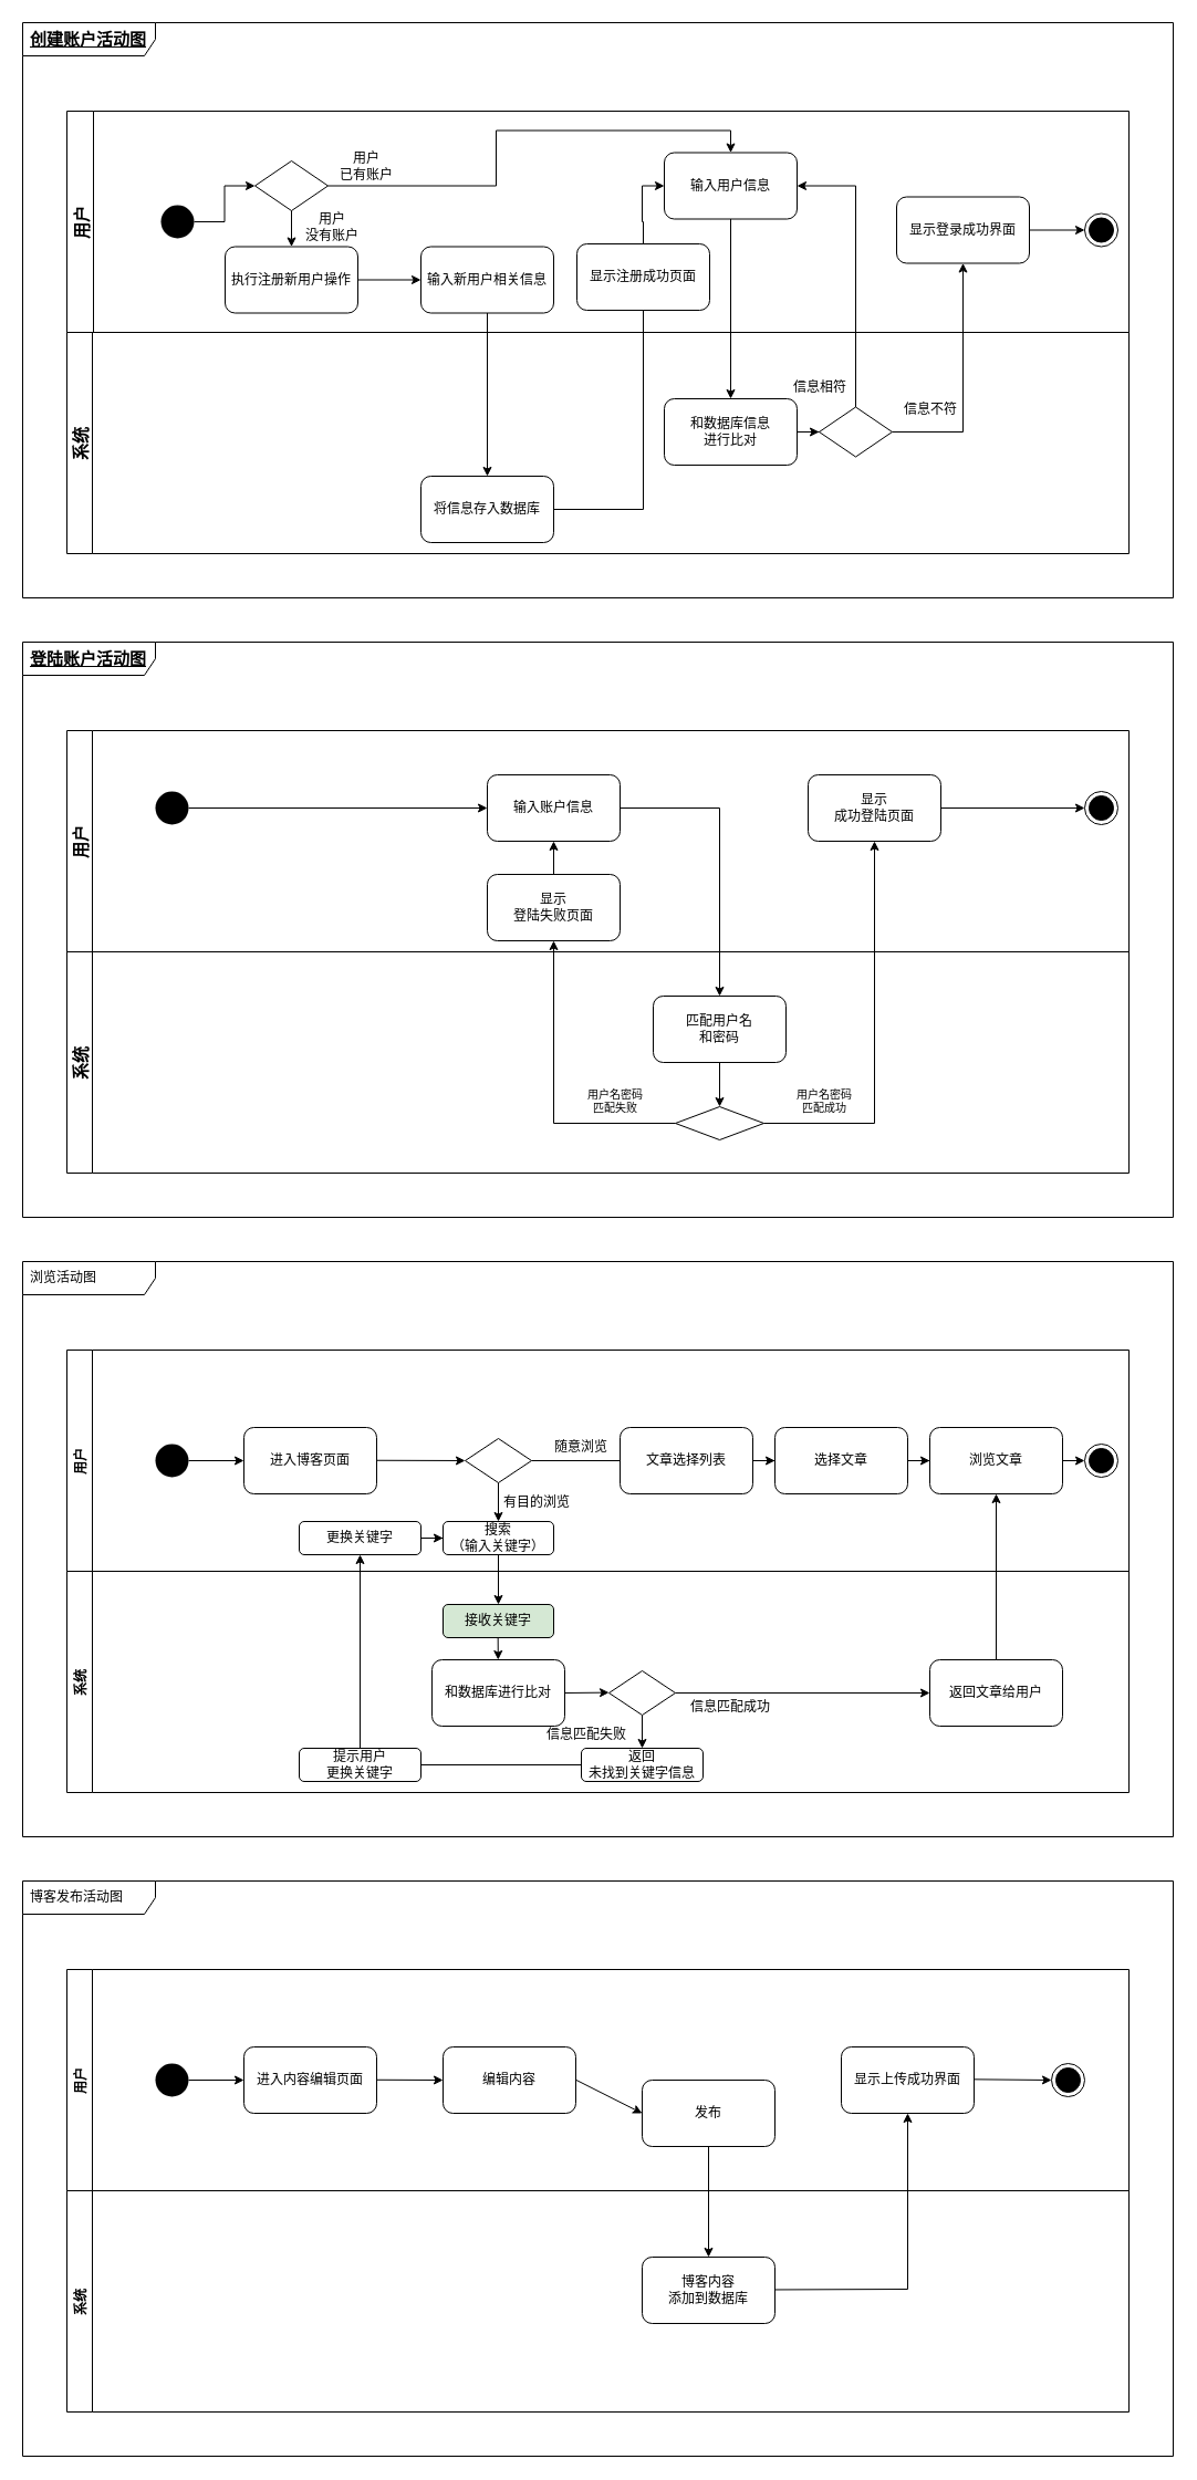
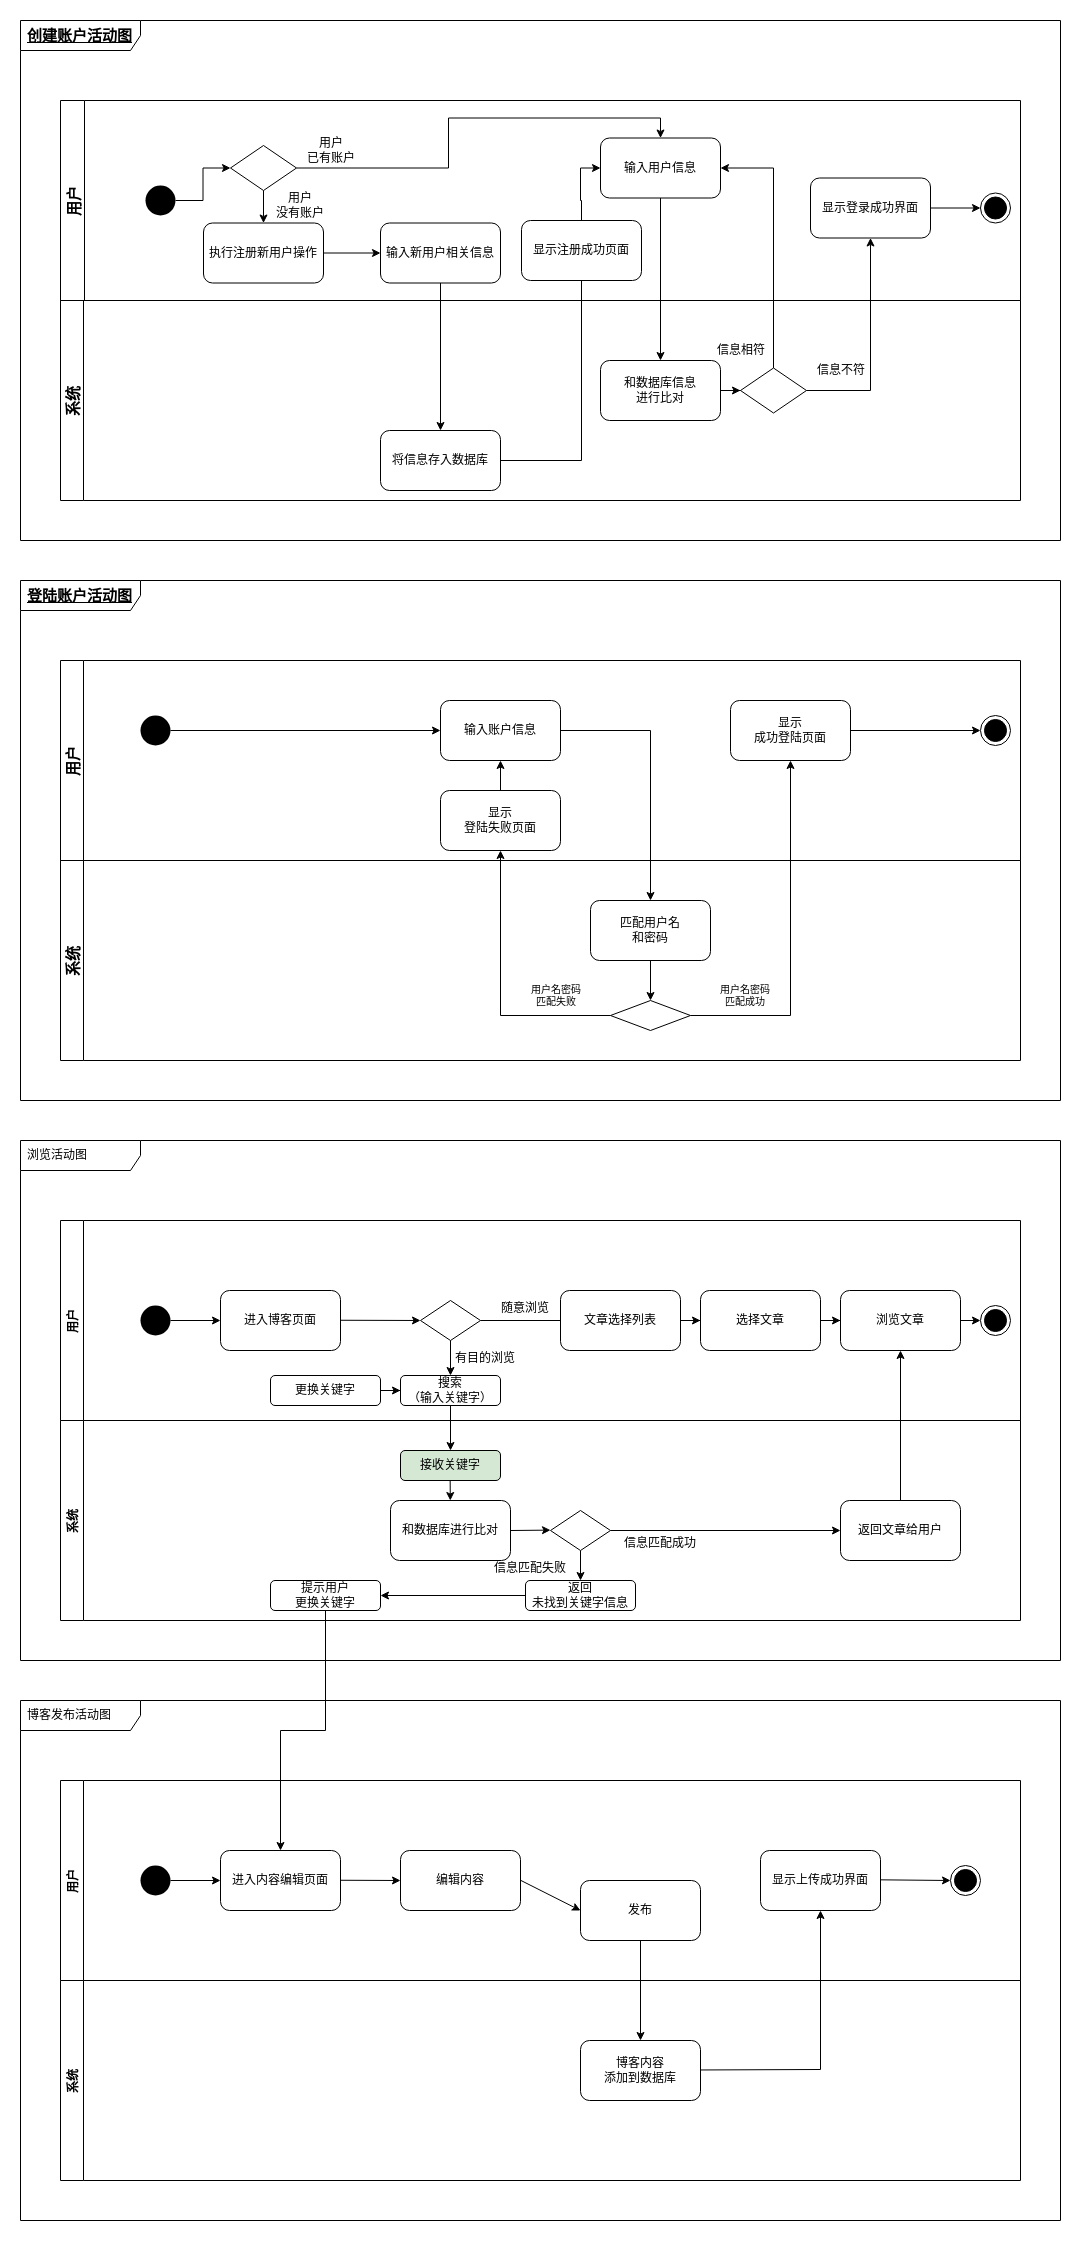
- <mxCell id="82" style="edgeStyle=orthogonalEdgeStyle;rounded=0;orthogonalLoop=1;jettySize=auto;html=1;entryX=0.5;entryY=1;entryDx=0;entryDy=0;" edge="1" parent="1" source="51" target="37"><mxGeometry relative="1" as="geometry" /></mxCell>
+ <mxCell id="82" style="edgeStyle=orthogonalEdgeStyle;rounded=0;orthogonalLoop=1;jettySize=auto;html=1;" edge="1" parent="1" source="51" target="8"><mxGeometry relative="1" as="geometry" /></mxCell>
- <mxCell id="47" style="edgeStyle=orthogonalEdgeStyle;rounded=0;orthogonalLoop=1;jettySize=auto;html=1;endArrow=none;" edge="1" parent="38" source="48" target="51"><mxGeometry relative="1" as="geometry" /></mxCell>
+ <mxCell id="47" style="edgeStyle=orthogonalEdgeStyle;rounded=0;orthogonalLoop=1;jettySize=auto;html=1;" edge="1" parent="38" source="48" target="51"><mxGeometry relative="1" as="geometry" /></mxCell>
